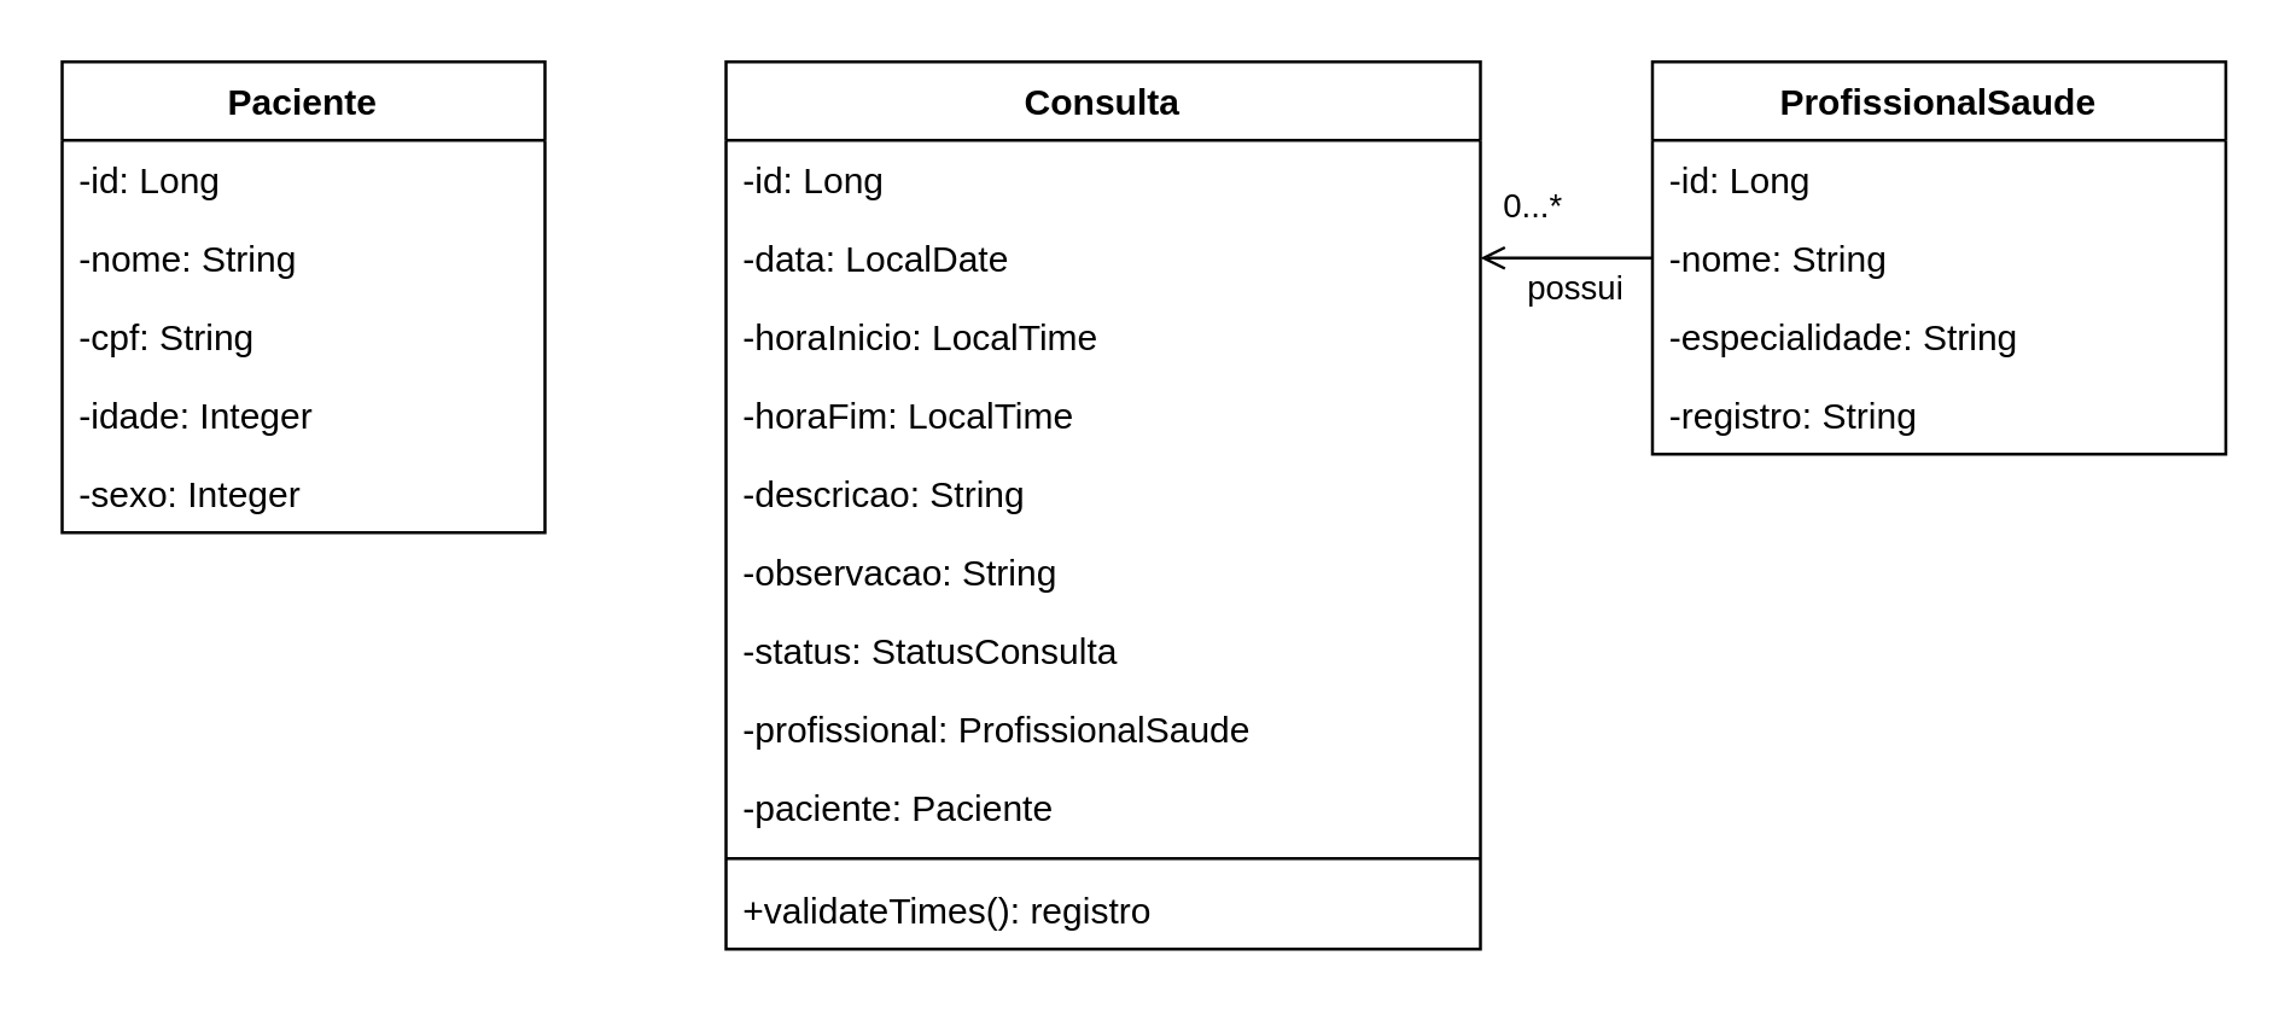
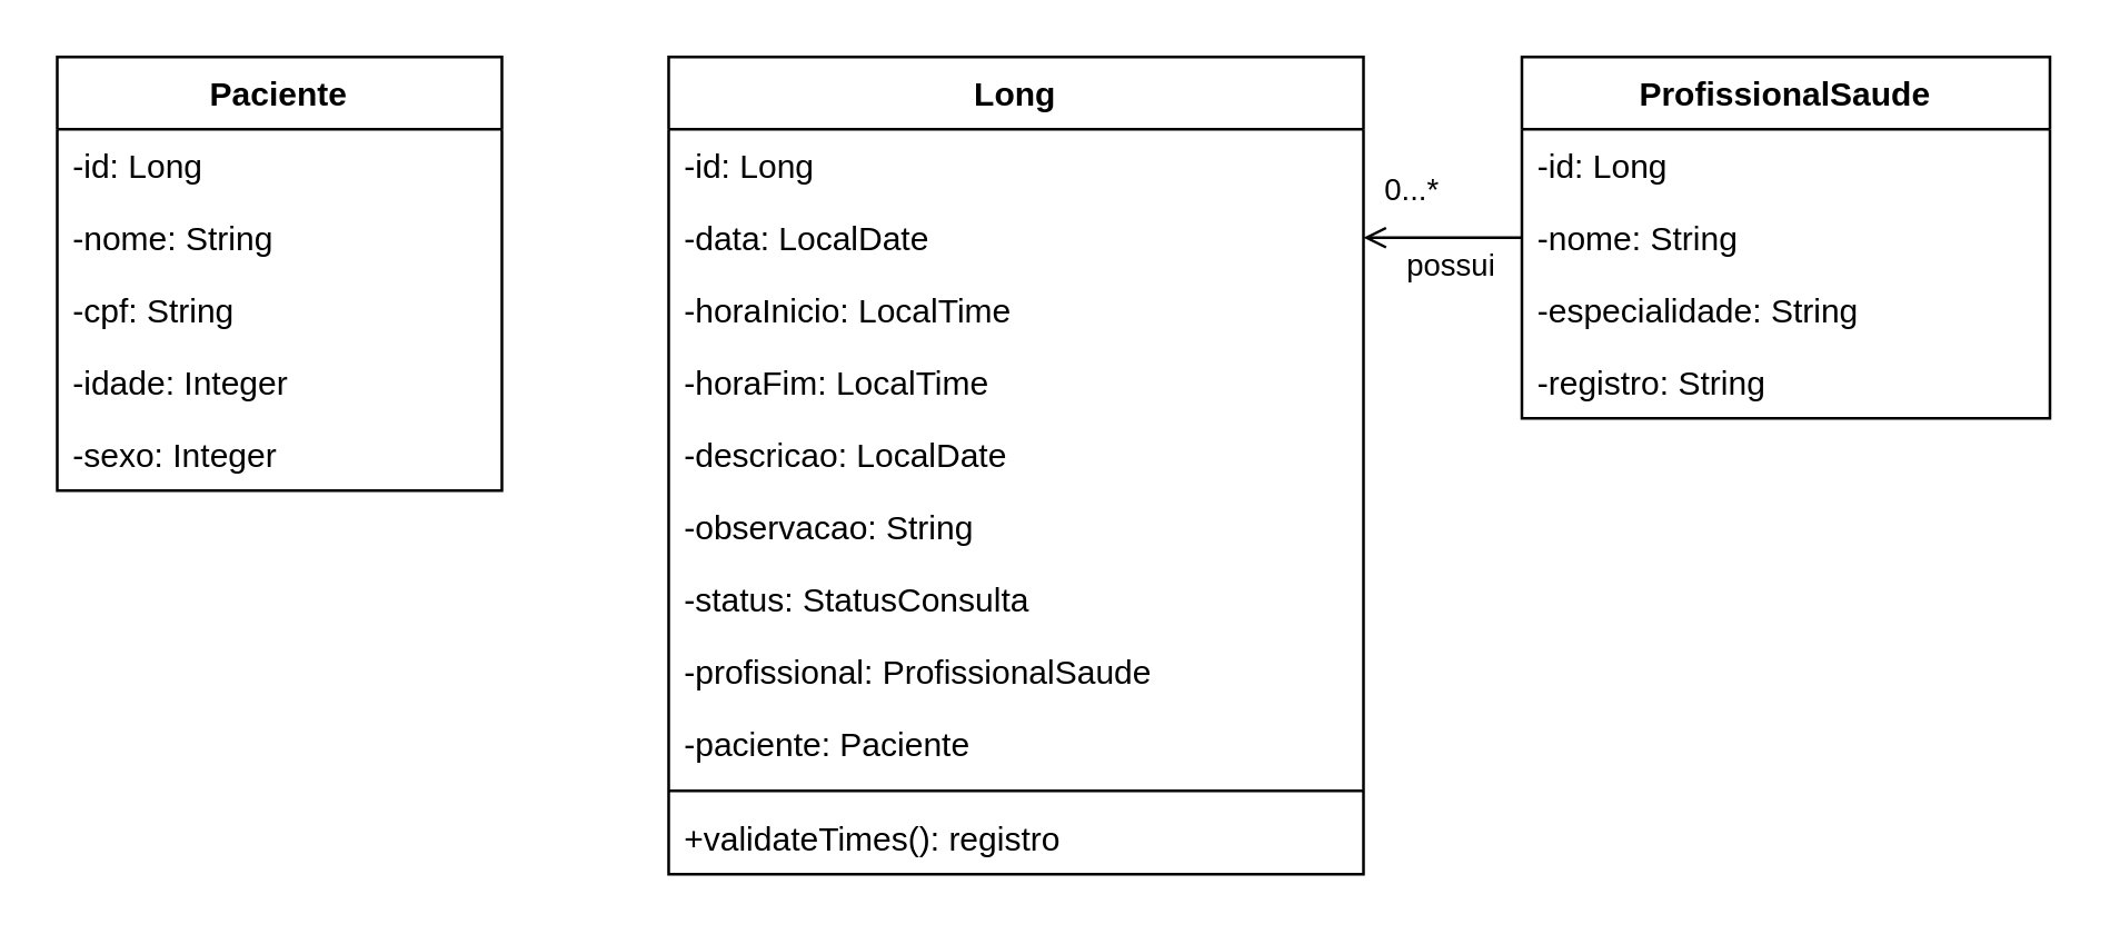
- <mxCell id="13" value="Consulta" style="swimlane;fontStyle=1;childLayout=stackLayout;horizontal=1;startSize=26;horizontalStack=0;resizeParent=1;resizeParentMax=0;resizeLast=0;collapsible=1;marginBottom=0;" vertex="1" parent="1"><mxGeometry x="240" y="20" width="250" height="294" as="geometry" /></mxCell>
+ <mxCell id="13" value="Long" style="swimlane;fontStyle=1;childLayout=stackLayout;horizontal=1;startSize=26;horizontalStack=0;resizeParent=1;resizeParentMax=0;resizeLast=0;collapsible=1;marginBottom=0;" vertex="1" parent="1"><mxGeometry x="240" y="20" width="250" height="294" as="geometry" /></mxCell>
- <mxCell id="18" value="-descricao: String" style="text;strokeColor=none;fillColor=none;align=left;verticalAlign=top;spacingLeft=4;spacingRight=4;overflow=hidden;rotatable=0;points=[[0,0.5],[1,0.5]];portConstraint=eastwest;" vertex="1" parent="13"><mxGeometry y="130" width="250" height="26" as="geometry" /></mxCell>
+ <mxCell id="18" value="-descricao: LocalDate" style="text;strokeColor=none;fillColor=none;align=left;verticalAlign=top;spacingLeft=4;spacingRight=4;overflow=hidden;rotatable=0;points=[[0,0.5],[1,0.5]];portConstraint=eastwest;" vertex="1" parent="13"><mxGeometry y="130" width="250" height="26" as="geometry" /></mxCell>
